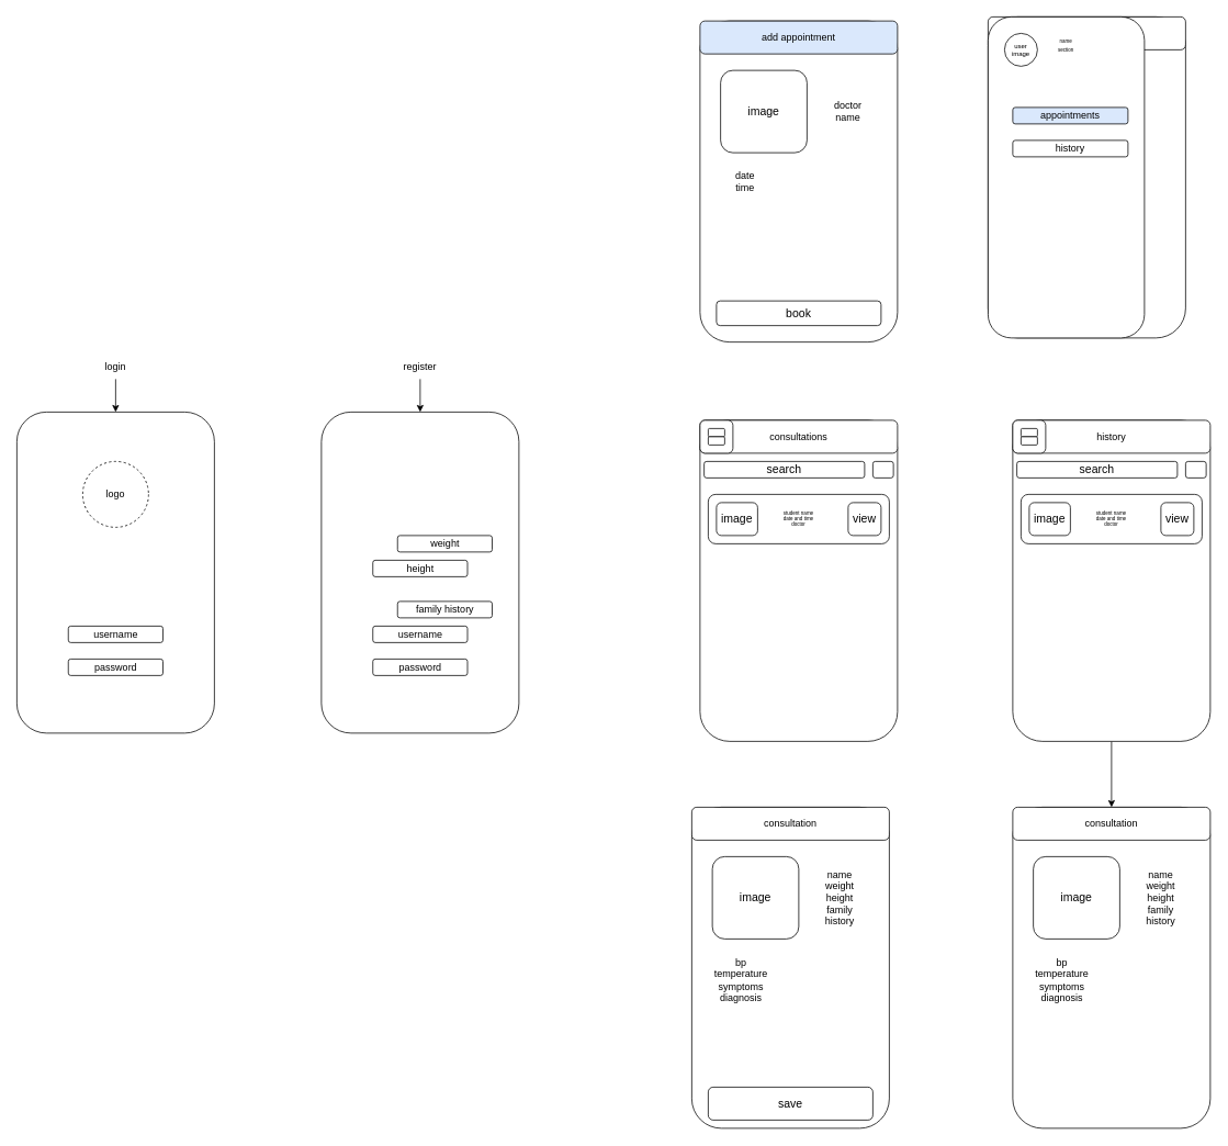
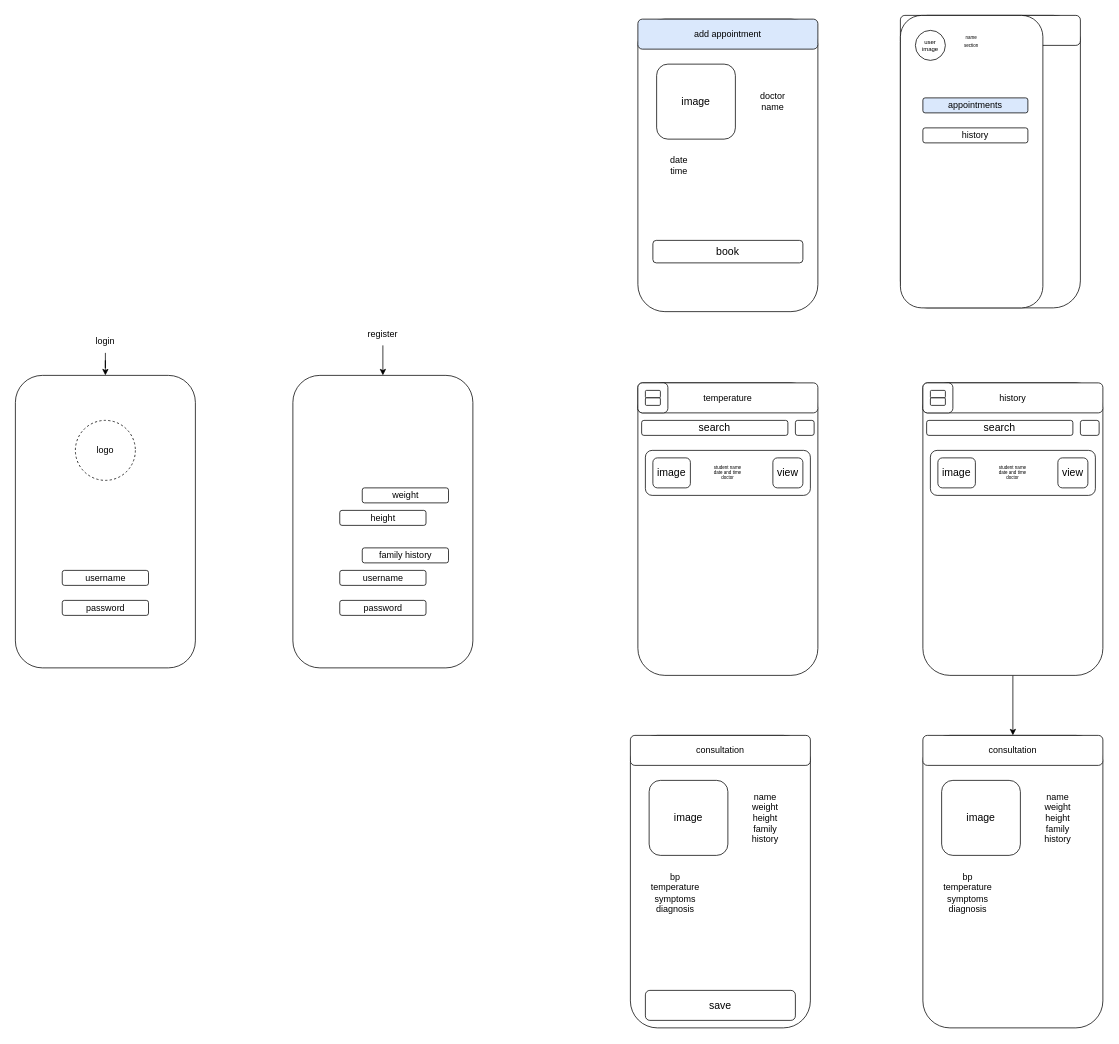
- <mxCell id="21" value="book" style="rounded=1;whiteSpace=wrap;html=1;fontSize=14;" vertex="1" parent="1"><mxGeometry x="870" y="365" width="200" height="30" as="geometry" /></mxCell>
+ <mxCell id="21" value="book" style="rounded=1;whiteSpace=wrap;html=1;fontSize=14;" vertex="1" parent="1"><mxGeometry x="870" y="320" width="200" height="30" as="geometry" /></mxCell>
- <mxCell id="9" value="login" style="text;html=1;strokeColor=none;fillColor=none;align=center;verticalAlign=middle;whiteSpace=wrap;rounded=0;" vertex="1" parent="1"><mxGeometry x="110" y="430" width="60" height="30" as="geometry" /></mxCell>
+ <mxCell id="9" value="login" style="text;html=1;strokeColor=none;fillColor=none;align=center;verticalAlign=middle;whiteSpace=wrap;rounded=0;" vertex="1" parent="1"><mxGeometry x="110" y="440" width="60" height="30" as="geometry" /></mxCell>
- <mxCell id="25" value="consultations" style="rounded=1;whiteSpace=wrap;html=1;" vertex="1" parent="1"><mxGeometry x="850" y="510" width="240" height="40" as="geometry" /></mxCell>
+ <mxCell id="25" value="temperature" style="rounded=1;whiteSpace=wrap;html=1;" vertex="1" parent="1"><mxGeometry x="850" y="510" width="240" height="40" as="geometry" /></mxCell>
